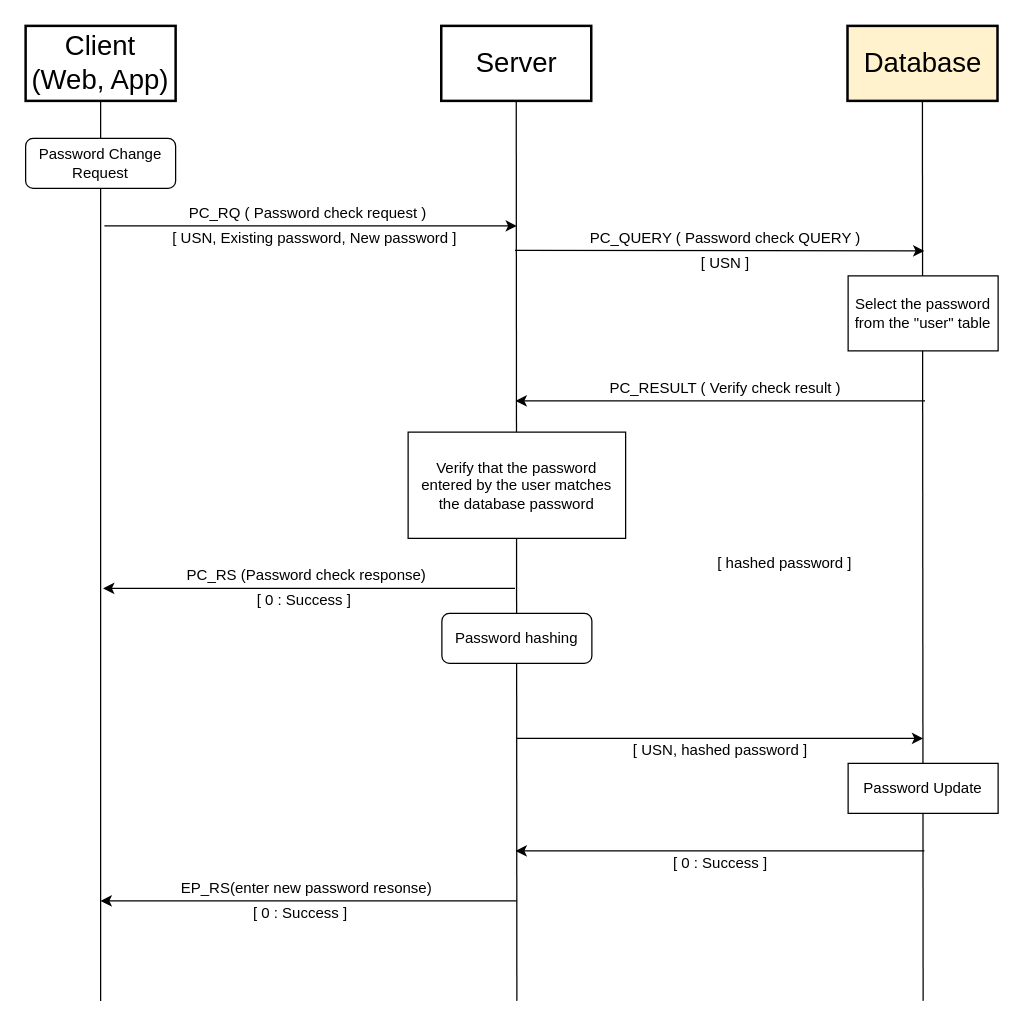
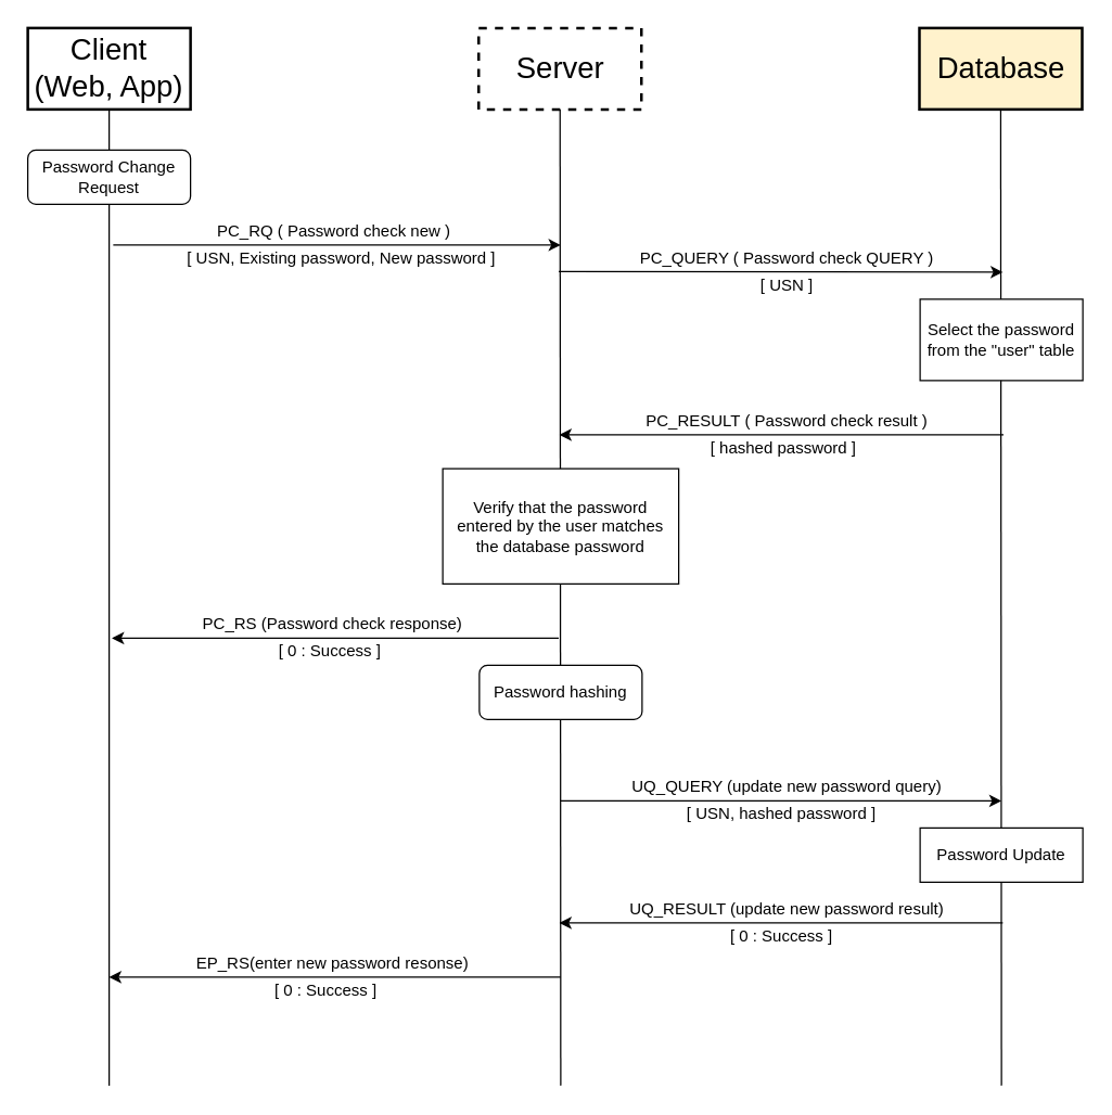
- <mxCell id="5" value="Server" style="rounded=0;whiteSpace=wrap;html=1;strokeWidth=2;fontSize=22;" parent="1" vertex="1"><mxGeometry x="352.5" y="20" width="120" height="60" as="geometry" /></mxCell>
+ <mxCell id="5" value="Server" style="rounded=0;whiteSpace=wrap;html=1;strokeWidth=2;fontSize=22;dashed=1;" parent="1" vertex="1"><mxGeometry x="352.5" y="20" width="120" height="60" as="geometry" /></mxCell>
- <mxCell id="26" value="PC_RQ ( Password check request )" style="text;html=1;strokeColor=none;fillColor=none;align=center;verticalAlign=middle;whiteSpace=wrap;rounded=0;" parent="1" vertex="1"><mxGeometry x="129" y="160" width="234" height="20" as="geometry" /></mxCell>
+ <mxCell id="26" value="PC_RQ ( Password check new )" style="text;html=1;strokeColor=none;fillColor=none;align=center;verticalAlign=middle;whiteSpace=wrap;rounded=0;" parent="1" vertex="1"><mxGeometry x="129" y="160" width="234" height="20" as="geometry" /></mxCell>
- <mxCell id="28" value="PC_RESULT ( Verify check result )" style="text;html=1;strokeColor=none;fillColor=none;align=center;verticalAlign=middle;whiteSpace=wrap;rounded=0;" parent="1" vertex="1"><mxGeometry x="430" y="300" width="300" height="20" as="geometry" /></mxCell>
+ <mxCell id="28" value="PC_RESULT ( Password check result )" style="text;html=1;strokeColor=none;fillColor=none;align=center;verticalAlign=middle;whiteSpace=wrap;rounded=0;" parent="1" vertex="1"><mxGeometry x="430" y="300" width="300" height="20" as="geometry" /></mxCell>
- <mxCell id="14" value="[ hashed password ]" style="text;html=1;strokeColor=none;fillColor=none;align=center;verticalAlign=middle;whiteSpace=wrap;rounded=0;" parent="1" vertex="1"><mxGeometry x="555" y="440" width="145" height="20" as="geometry" /></mxCell>
+ <mxCell id="14" value="[ hashed password ]" style="text;html=1;strokeColor=none;fillColor=none;align=center;verticalAlign=middle;whiteSpace=wrap;rounded=0;" parent="1" vertex="1"><mxGeometry x="505" y="320" width="145" height="20" as="geometry" /></mxCell>
+ <mxCell id="31" value="UQ_QUERY (update new password query)" style="text;html=1;strokeColor=none;fillColor=none;align=center;verticalAlign=middle;whiteSpace=wrap;rounded=0;" parent="1" vertex="1"><mxGeometry x="450" y="570" width="260" height="20" as="geometry" /></mxCell>
+ <mxCell id="32" value="UQ_RESULT (update new password result)" style="text;html=1;strokeColor=none;fillColor=none;align=center;verticalAlign=middle;whiteSpace=wrap;rounded=0;" parent="1" vertex="1"><mxGeometry x="440" y="660" width="280" height="20" as="geometry" /></mxCell>
